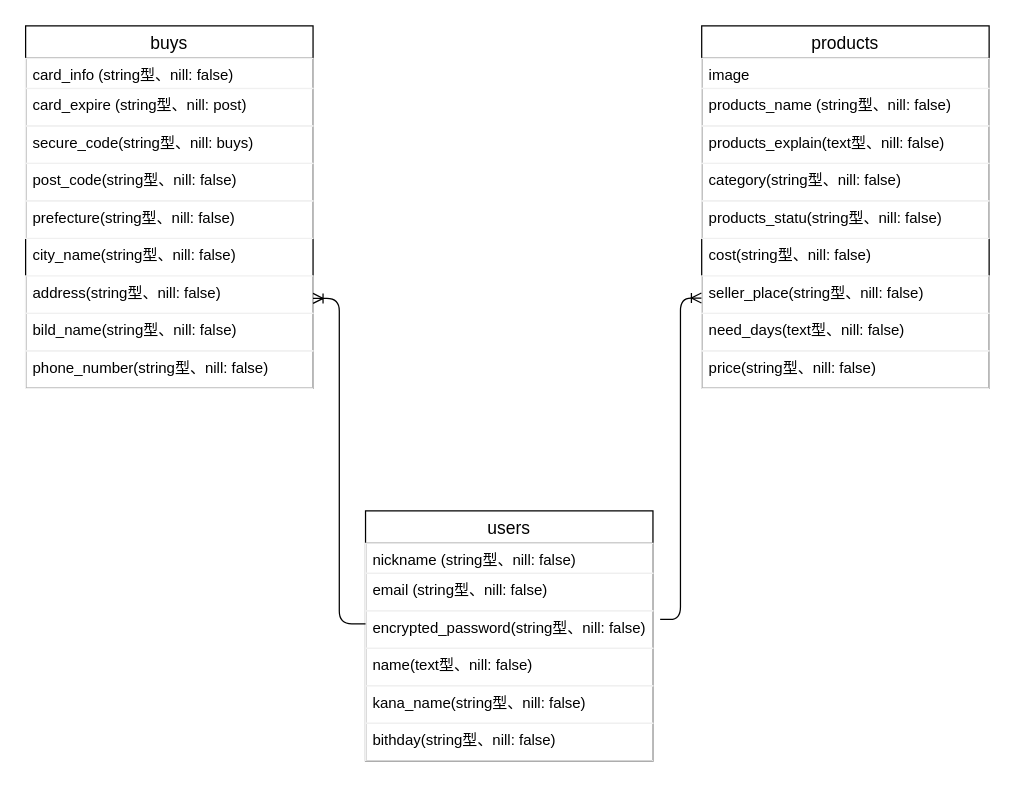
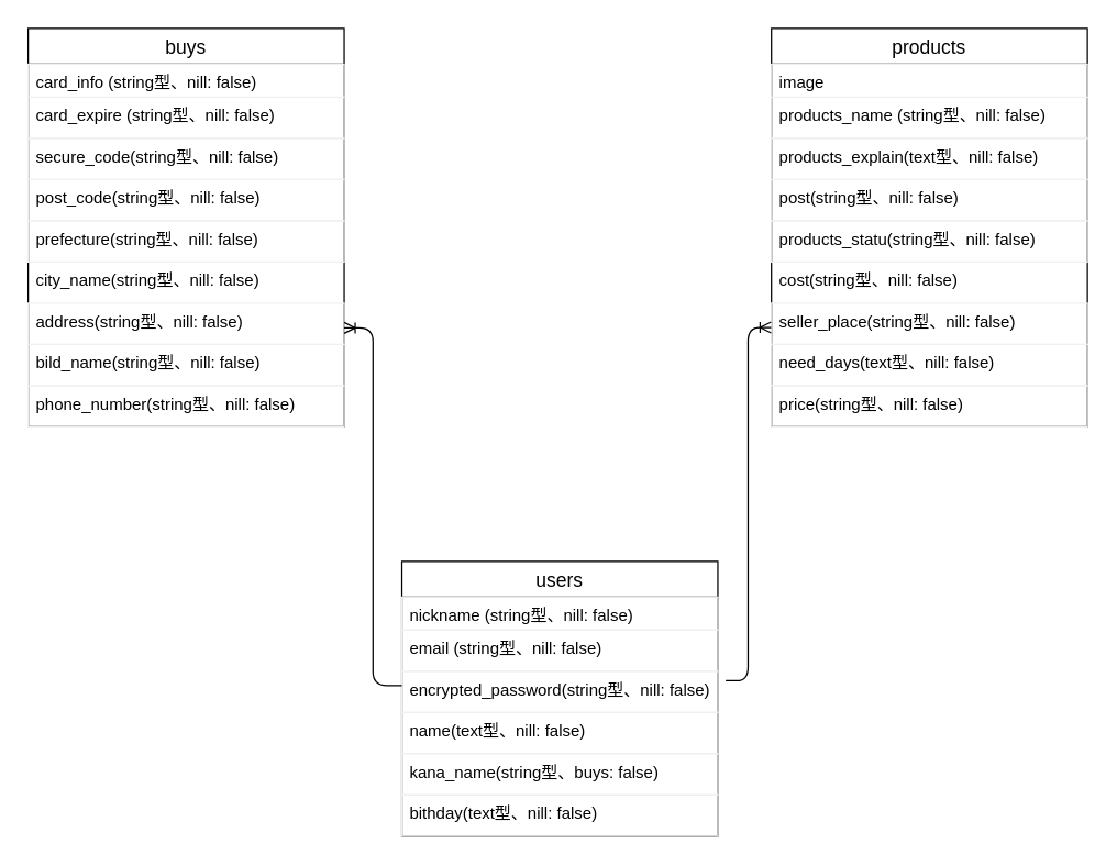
- <mxCell id="11" value="card_expire (string型、nill: post)" style="text;fillColor=none;spacingLeft=4;spacingRight=4;overflow=hidden;rotatable=0;points=[[0,0.5],[1,0.5]];portConstraint=eastwest;fontSize=12;strokeColor=#f0f0f0;" parent="9" vertex="1"><mxGeometry y="50" width="230" height="30" as="geometry" /></mxCell>
+ <mxCell id="11" value="card_expire (string型、nill: false)" style="text;fillColor=none;spacingLeft=4;spacingRight=4;overflow=hidden;rotatable=0;points=[[0,0.5],[1,0.5]];portConstraint=eastwest;fontSize=12;strokeColor=#f0f0f0;" parent="9" vertex="1"><mxGeometry y="50" width="230" height="30" as="geometry" /></mxCell>
- <mxCell id="12" value="secure_code(string型、nill: buys)" style="text;fillColor=none;spacingLeft=4;spacingRight=4;overflow=hidden;rotatable=0;points=[[0,0.5],[1,0.5]];portConstraint=eastwest;fontSize=12;strokeColor=#f0f0f0;" parent="9" vertex="1"><mxGeometry y="80" width="230" height="30" as="geometry" /></mxCell>
+ <mxCell id="12" value="secure_code(string型、nill: false)" style="text;fillColor=none;spacingLeft=4;spacingRight=4;overflow=hidden;rotatable=0;points=[[0,0.5],[1,0.5]];portConstraint=eastwest;fontSize=12;strokeColor=#f0f0f0;" parent="9" vertex="1"><mxGeometry y="80" width="230" height="30" as="geometry" /></mxCell>
- <mxCell id="24" value="category(string型、nill: false)" style="text;fillColor=none;spacingLeft=4;spacingRight=4;overflow=hidden;rotatable=0;points=[[0,0.5],[1,0.5]];portConstraint=eastwest;fontSize=12;strokeColor=#f0f0f0;" parent="20" vertex="1"><mxGeometry y="110" width="230" height="30" as="geometry" /></mxCell>
+ <mxCell id="24" value="post(string型、nill: false)" style="text;fillColor=none;spacingLeft=4;spacingRight=4;overflow=hidden;rotatable=0;points=[[0,0.5],[1,0.5]];portConstraint=eastwest;fontSize=12;strokeColor=#f0f0f0;" parent="20" vertex="1"><mxGeometry y="110" width="230" height="30" as="geometry" /></mxCell>
- <mxCell id="7" value="kana_name(string型、nill: false)" style="text;fillColor=none;spacingLeft=4;spacingRight=4;overflow=hidden;rotatable=0;points=[[0,0.5],[1,0.5]];portConstraint=eastwest;fontSize=12;strokeColor=#f0f0f0;" parent="2" vertex="1"><mxGeometry y="140" width="230" height="30" as="geometry" /></mxCell>
+ <mxCell id="7" value="kana_name(string型、buys: false)" style="text;fillColor=none;spacingLeft=4;spacingRight=4;overflow=hidden;rotatable=0;points=[[0,0.5],[1,0.5]];portConstraint=eastwest;fontSize=12;strokeColor=#f0f0f0;" parent="2" vertex="1"><mxGeometry y="140" width="230" height="30" as="geometry" /></mxCell>
- <mxCell id="8" value="bithday(string型、nill: false)" style="text;fillColor=none;spacingLeft=4;spacingRight=4;overflow=hidden;rotatable=0;points=[[0,0.5],[1,0.5]];portConstraint=eastwest;fontSize=12;strokeColor=#f0f0f0;" parent="2" vertex="1"><mxGeometry y="170" width="230" height="30" as="geometry" /></mxCell>
+ <mxCell id="8" value="bithday(text型、nill: false)" style="text;fillColor=none;spacingLeft=4;spacingRight=4;overflow=hidden;rotatable=0;points=[[0,0.5],[1,0.5]];portConstraint=eastwest;fontSize=12;strokeColor=#f0f0f0;" parent="2" vertex="1"><mxGeometry y="170" width="230" height="30" as="geometry" /></mxCell>
